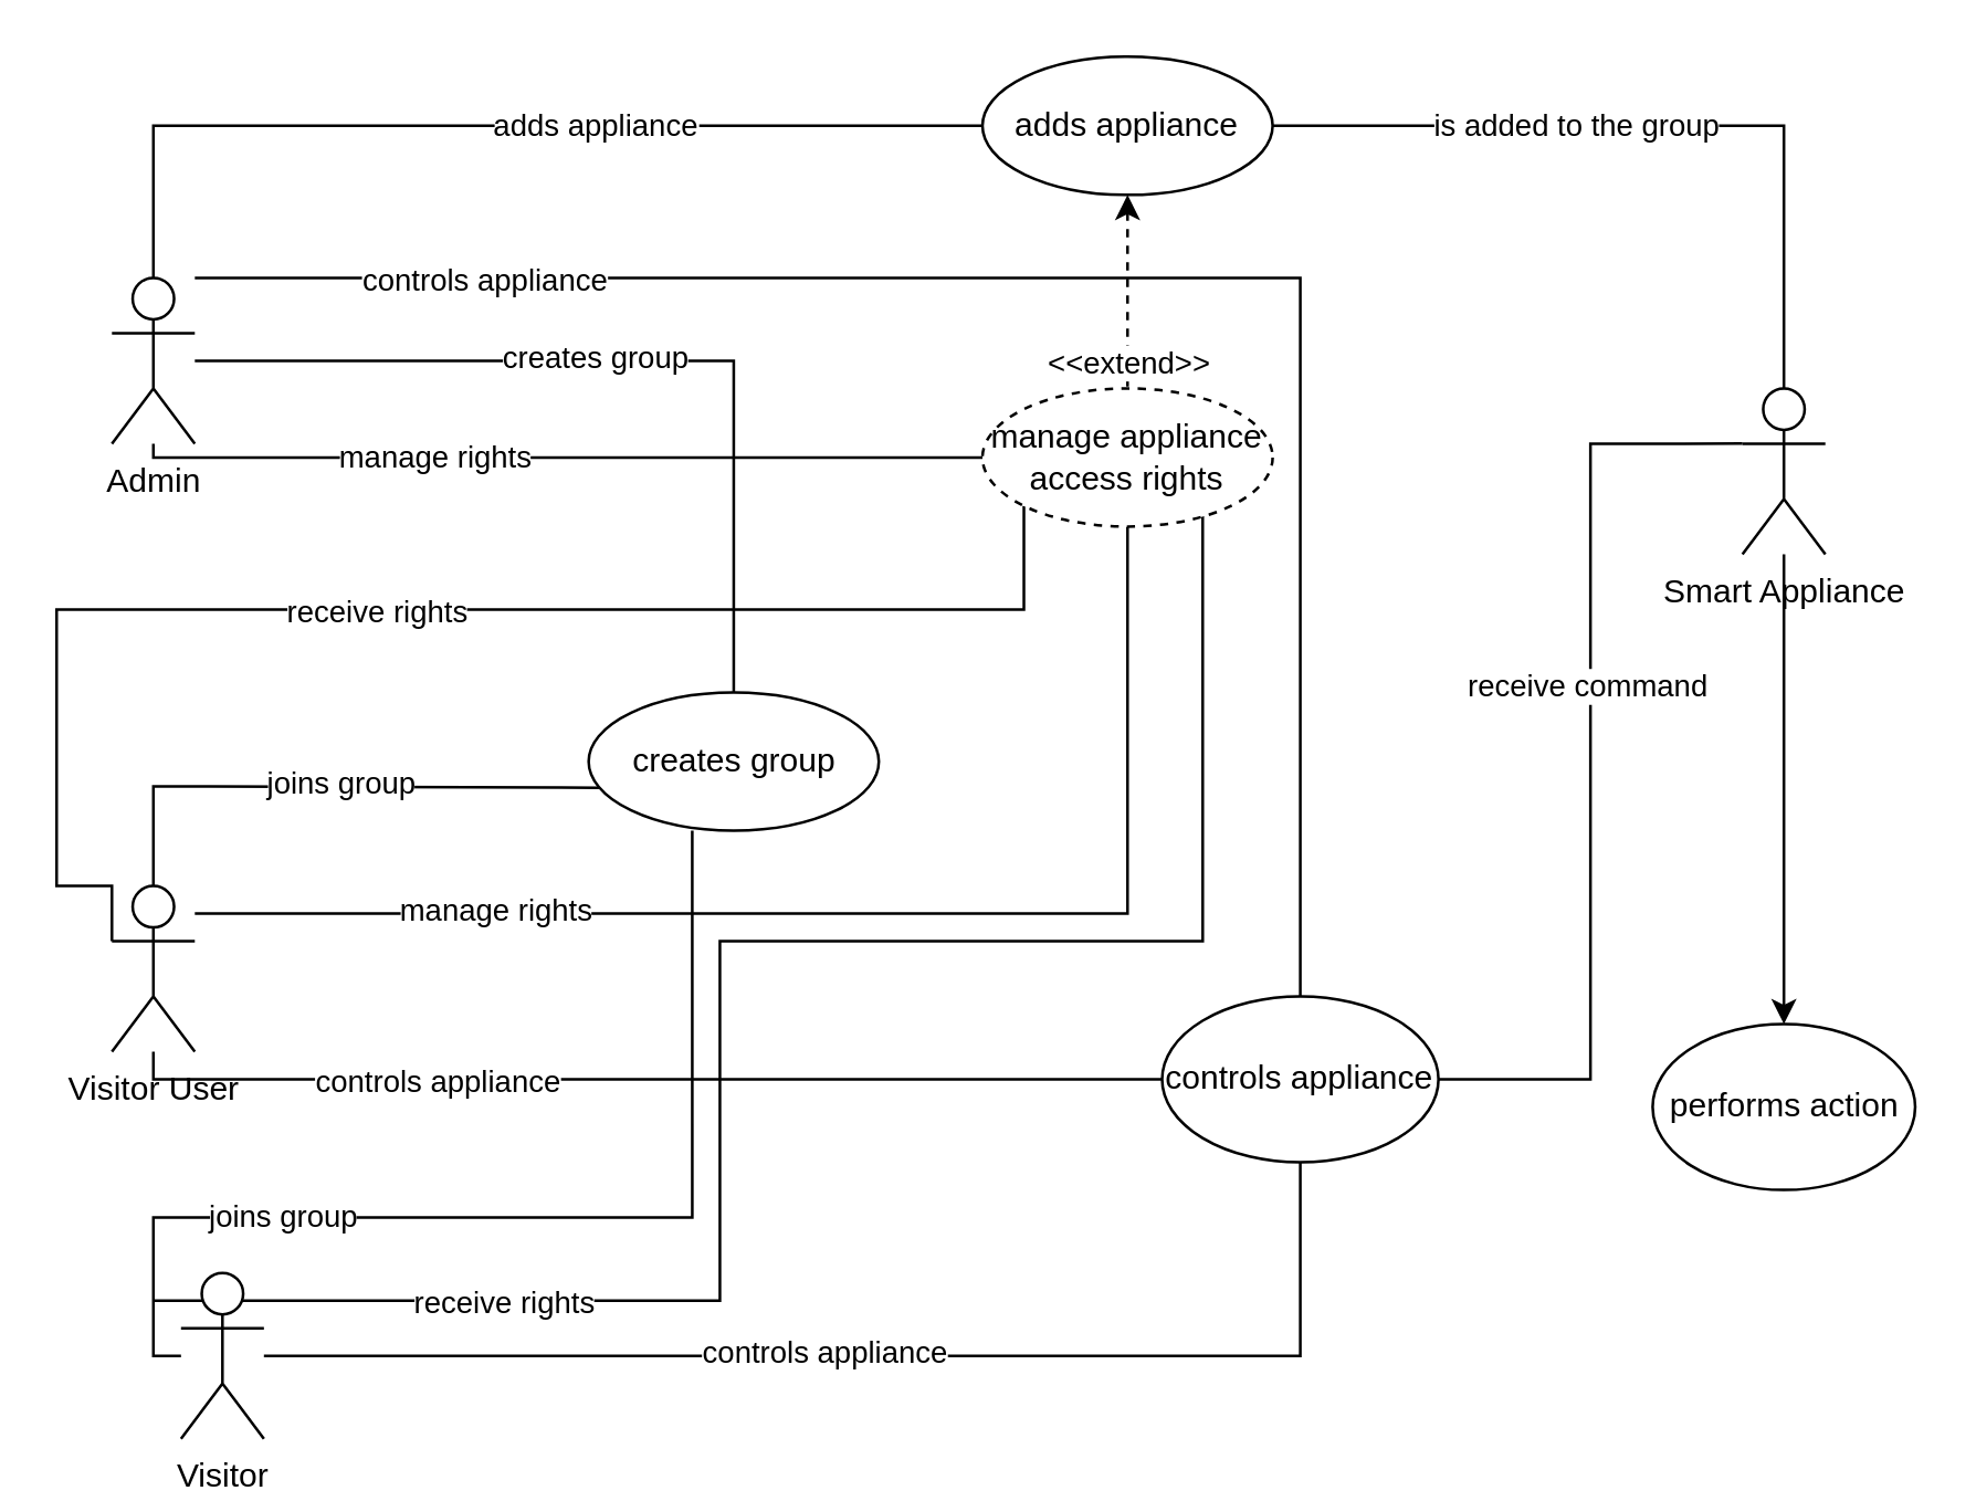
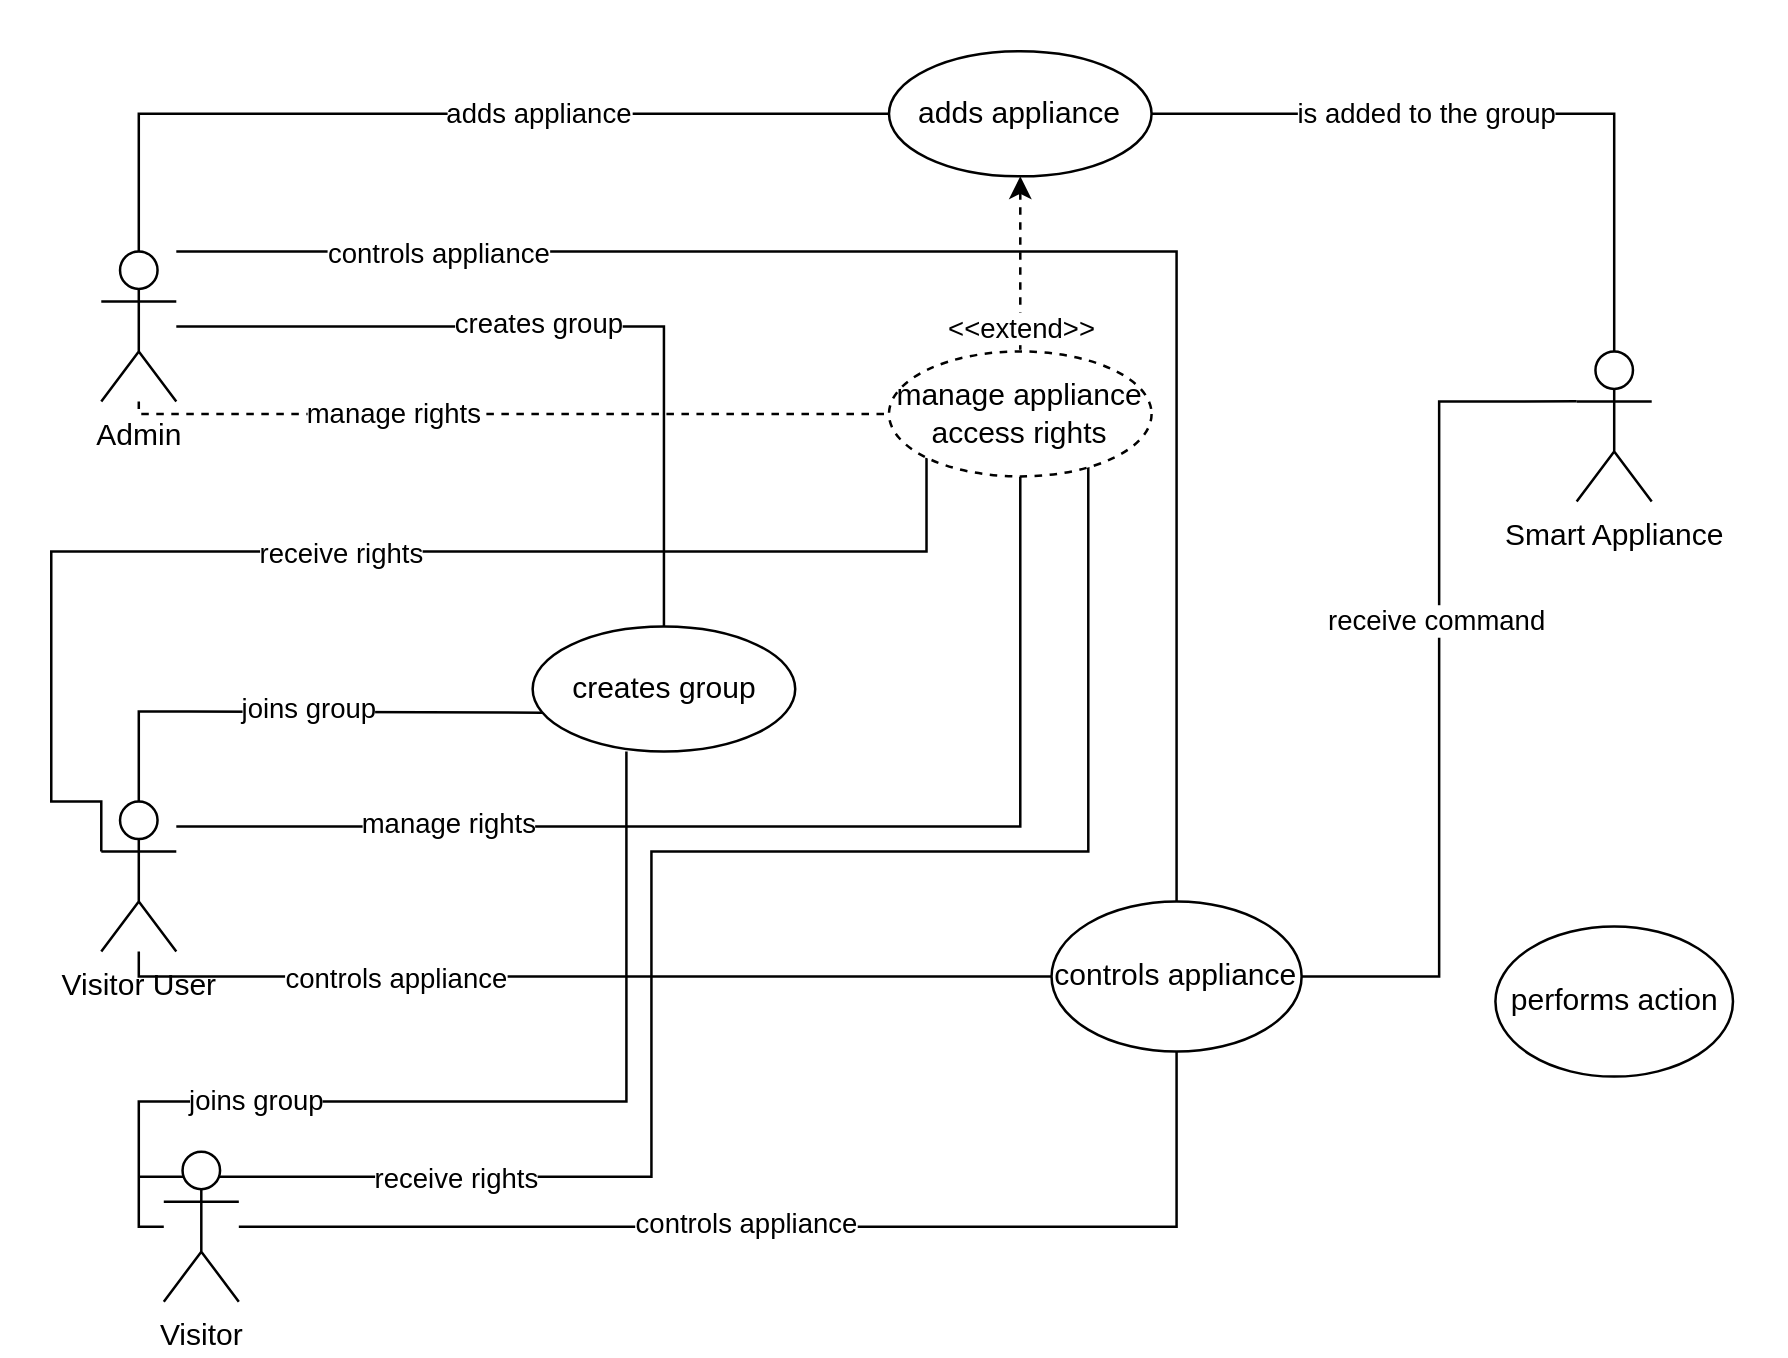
- <mxCell id="6" style="edgeStyle=orthogonalEdgeStyle;rounded=0;orthogonalLoop=1;jettySize=auto;html=1;entryX=0;entryY=0.5;entryDx=0;entryDy=0;startArrow=none;startFill=0;endArrow=none;endFill=0;" edge="1" parent="1" source="10" target="36"><mxGeometry relative="1" as="geometry"><Array as="points"><mxPoint x="55" y="165" /></Array></mxGeometry></mxCell>
+ <mxCell id="6" style="edgeStyle=orthogonalEdgeStyle;rounded=0;orthogonalLoop=1;jettySize=auto;html=1;entryX=0;entryY=0.5;entryDx=0;entryDy=0;startArrow=none;startFill=0;endArrow=none;endFill=0;dashed=1;" edge="1" parent="1" source="10" target="36"><mxGeometry relative="1" as="geometry"><Array as="points"><mxPoint x="55" y="165" /></Array></mxGeometry></mxCell>
- <mxCell id="25" value="" style="edgeStyle=orthogonalEdgeStyle;rounded=0;orthogonalLoop=1;jettySize=auto;html=1;entryX=0.5;entryY=0;entryDx=0;entryDy=0;" edge="1" parent="1" source="28" target="30"><mxGeometry relative="1" as="geometry"><mxPoint x="645" y="270" as="targetPoint" /></mxGeometry></mxCell>
